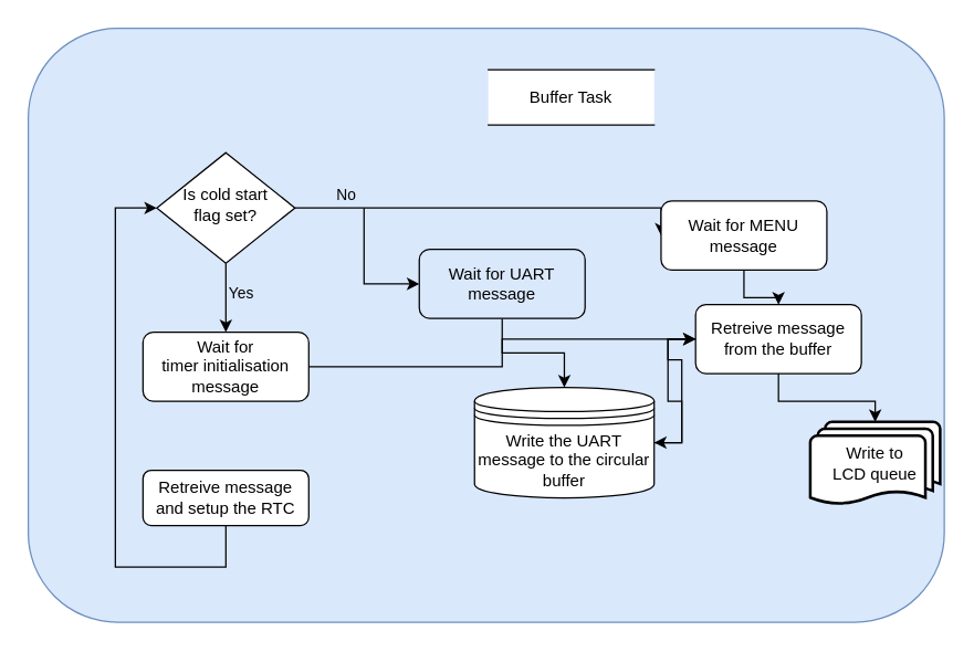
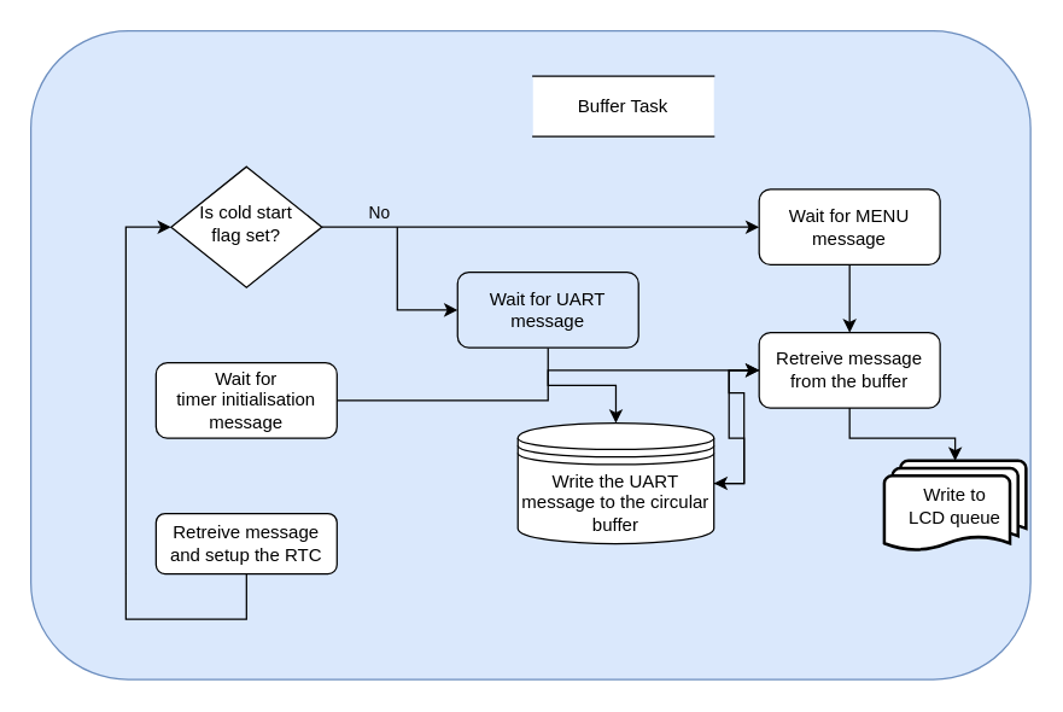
- <mxCell id="19" value="Wait for MENU message" style="rounded=1;whiteSpace=wrap;html=1;fontSize=12;glass=0;strokeWidth=1;shadow=0;" vertex="1" parent="1"><mxGeometry x="478" y="145" width="120" height="50" as="geometry" /></mxCell>
+ <mxCell id="19" value="Wait for MENU message" style="rounded=1;whiteSpace=wrap;html=1;fontSize=12;glass=0;strokeWidth=1;shadow=0;" vertex="1" parent="1"><mxGeometry x="503" y="125" width="120" height="50" as="geometry" /></mxCell>
- <mxCell id="3" value="" style="edgeStyle=orthogonalEdgeStyle;rounded=0;orthogonalLoop=1;jettySize=auto;html=1;" edge="1" parent="1" source="7" target="10"><mxGeometry relative="1" as="geometry" /></mxCell>
- <mxCell id="4" value="Yes" style="edgeLabel;html=1;align=center;verticalAlign=middle;resizable=0;points=[];labelBackgroundColor=none;" vertex="1" connectable="0" parent="3"><mxGeometry x="-0.168" y="4" relative="1" as="geometry"><mxPoint x="6" as="offset" /></mxGeometry></mxCell>
